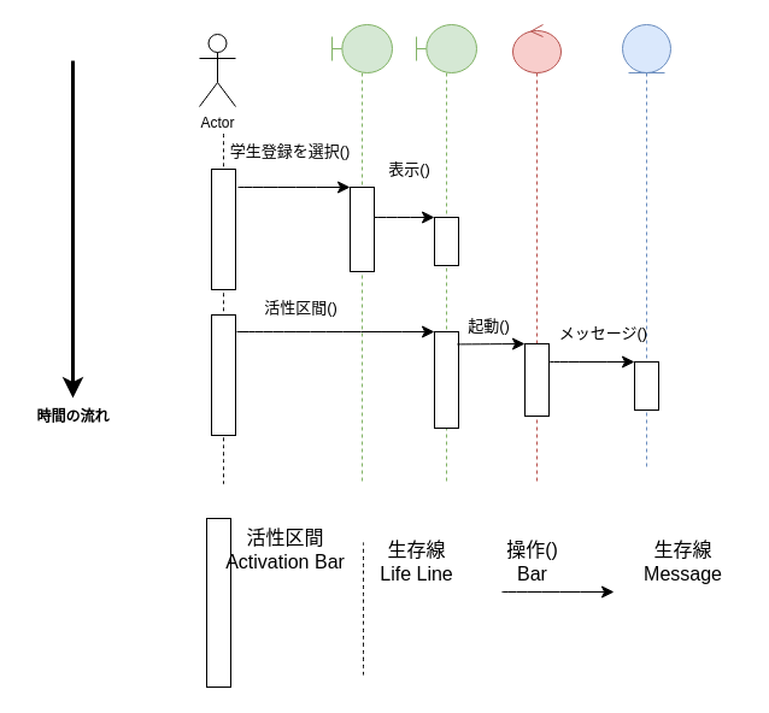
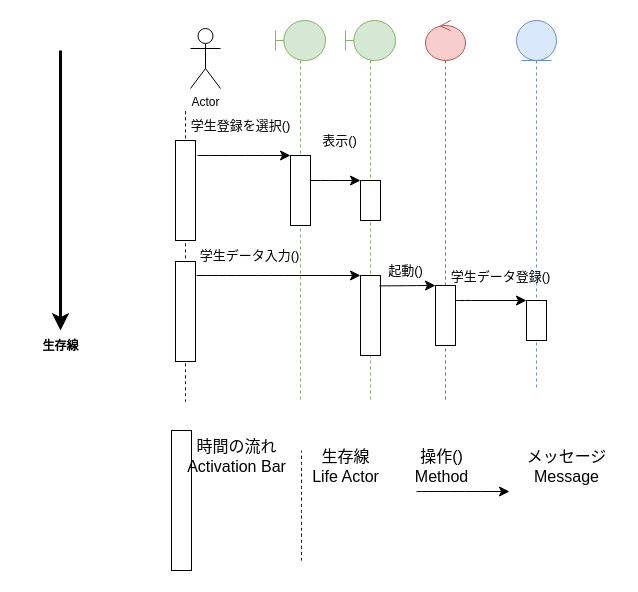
- <mxCell id="7" value="Actor" style="shape=umlActor;verticalLabelPosition=bottom;verticalAlign=top;html=1;" vertex="1" parent="1"><mxGeometry x="165" y="28" width="30" height="60" as="geometry" /></mxCell>
+ <mxCell id="7" value="Actor" style="shape=umlActor;verticalLabelPosition=bottom;verticalAlign=top;html=1;" vertex="1" parent="1"><mxGeometry x="190" y="28" width="30" height="60" as="geometry" /></mxCell>
- <mxCell id="32" value="活性区間()" style="text;html=1;align=center;verticalAlign=middle;resizable=0;points=[];autosize=1;strokeColor=none;fillColor=none;fontSize=13;" vertex="1" parent="1"><mxGeometry x="189" y="240" width="120" height="30" as="geometry" /></mxCell>
+ <mxCell id="32" value="学生データ入力()" style="text;html=1;align=center;verticalAlign=middle;resizable=0;points=[];autosize=1;strokeColor=none;fillColor=none;fontSize=13;" vertex="1" parent="1"><mxGeometry x="189" y="240" width="120" height="30" as="geometry" /></mxCell>
- <mxCell id="34" value="メッセージ()" style="text;html=1;align=center;verticalAlign=middle;resizable=0;points=[];autosize=1;strokeColor=none;fillColor=none;fontSize=13;" vertex="1" parent="1"><mxGeometry x="440" y="261" width="120" height="30" as="geometry" /></mxCell>
+ <mxCell id="34" value="学生データ登録()" style="text;html=1;align=center;verticalAlign=middle;resizable=0;points=[];autosize=1;strokeColor=none;fillColor=none;fontSize=13;" vertex="1" parent="1"><mxGeometry x="440" y="261" width="120" height="30" as="geometry" /></mxCell>
- <mxCell id="2" value="&lt;b&gt;時間の流れ&lt;/b&gt;" style="text;html=1;align=center;verticalAlign=middle;resizable=0;points=[];autosize=1;strokeColor=none;fillColor=none;" parent="1" vertex="1"><mxGeometry x="20" y="331" width="80" height="30" as="geometry" /></mxCell>
+ <mxCell id="2" value="&lt;b&gt;生存線&lt;/b&gt;" style="text;html=1;align=center;verticalAlign=middle;resizable=0;points=[];autosize=1;strokeColor=none;fillColor=none;" parent="1" vertex="1"><mxGeometry x="20" y="331" width="80" height="30" as="geometry" /></mxCell>
- <mxCell id="14" value="活性区間&lt;div&gt;Activation Bar&lt;/div&gt;" style="text;html=1;align=center;verticalAlign=middle;resizable=0;points=[];autosize=1;strokeColor=none;fillColor=none;fontSize=16;" vertex="1" parent="1"><mxGeometry x="176" y="431" width="120" height="50" as="geometry" /></mxCell>
+ <mxCell id="14" value="時間の流れ&lt;div&gt;Activation Bar&lt;/div&gt;" style="text;html=1;align=center;verticalAlign=middle;resizable=0;points=[];autosize=1;strokeColor=none;fillColor=none;fontSize=16;" vertex="1" parent="1"><mxGeometry x="176" y="431" width="120" height="50" as="geometry" /></mxCell>
- <mxCell id="16" value="生存線&lt;div&gt;Life Line&lt;/div&gt;" style="text;html=1;align=center;verticalAlign=middle;resizable=0;points=[];autosize=1;strokeColor=none;fillColor=none;fontSize=16;" vertex="1" parent="1"><mxGeometry x="305" y="441" width="80" height="50" as="geometry" /></mxCell>
+ <mxCell id="16" value="生存線&lt;div&gt;Life Actor&lt;/div&gt;" style="text;html=1;align=center;verticalAlign=middle;resizable=0;points=[];autosize=1;strokeColor=none;fillColor=none;fontSize=16;" vertex="1" parent="1"><mxGeometry x="305" y="441" width="80" height="50" as="geometry" /></mxCell>
- <mxCell id="19" value="操作()&lt;div&gt;Bar&lt;/div&gt;" style="text;html=1;align=center;verticalAlign=middle;resizable=0;points=[];autosize=1;strokeColor=none;fillColor=none;fontSize=16;" vertex="1" parent="1"><mxGeometry x="401" y="441" width="80" height="50" as="geometry" /></mxCell>
+ <mxCell id="19" value="操作()&lt;div&gt;Method&lt;/div&gt;" style="text;html=1;align=center;verticalAlign=middle;resizable=0;points=[];autosize=1;strokeColor=none;fillColor=none;fontSize=16;" vertex="1" parent="1"><mxGeometry x="401" y="441" width="80" height="50" as="geometry" /></mxCell>
- <mxCell id="21" value="生存線&lt;div&gt;Message&lt;/div&gt;" style="text;html=1;align=center;verticalAlign=middle;resizable=0;points=[];autosize=1;strokeColor=none;fillColor=none;fontSize=16;" vertex="1" parent="1"><mxGeometry x="516" y="441" width="100" height="50" as="geometry" /></mxCell>
+ <mxCell id="21" value="メッセージ&lt;div&gt;Message&lt;/div&gt;" style="text;html=1;align=center;verticalAlign=middle;resizable=0;points=[];autosize=1;strokeColor=none;fillColor=none;fontSize=16;" vertex="1" parent="1"><mxGeometry x="516" y="441" width="100" height="50" as="geometry" /></mxCell>
